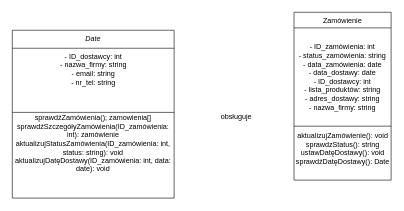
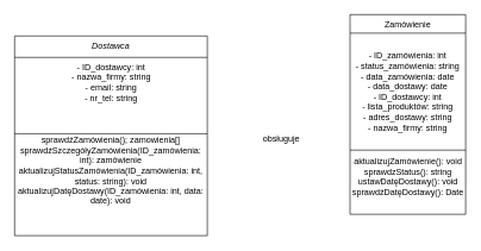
- <mxCell id="2" value="Date" style="swimlane;fontStyle=2;align=center;verticalAlign=top;childLayout=stackLayout;horizontal=1;startSize=30;horizontalStack=0;resizeParent=1;resizeLast=0;collapsible=1;marginBottom=0;rounded=0;shadow=0;strokeWidth=1;" parent="1" vertex="1"><mxGeometry x="20" y="50" width="270" height="280" as="geometry"><mxRectangle x="230" y="140" width="160" height="26" as="alternateBounds" /></mxGeometry></mxCell>
+ <mxCell id="2" value="Dostawca" style="swimlane;fontStyle=2;align=center;verticalAlign=top;childLayout=stackLayout;horizontal=1;startSize=30;horizontalStack=0;resizeParent=1;resizeLast=0;collapsible=1;marginBottom=0;rounded=0;shadow=0;strokeWidth=1;" parent="1" vertex="1"><mxGeometry x="20" y="50" width="270" height="280" as="geometry"><mxRectangle x="230" y="140" width="160" height="26" as="alternateBounds" /></mxGeometry></mxCell>
